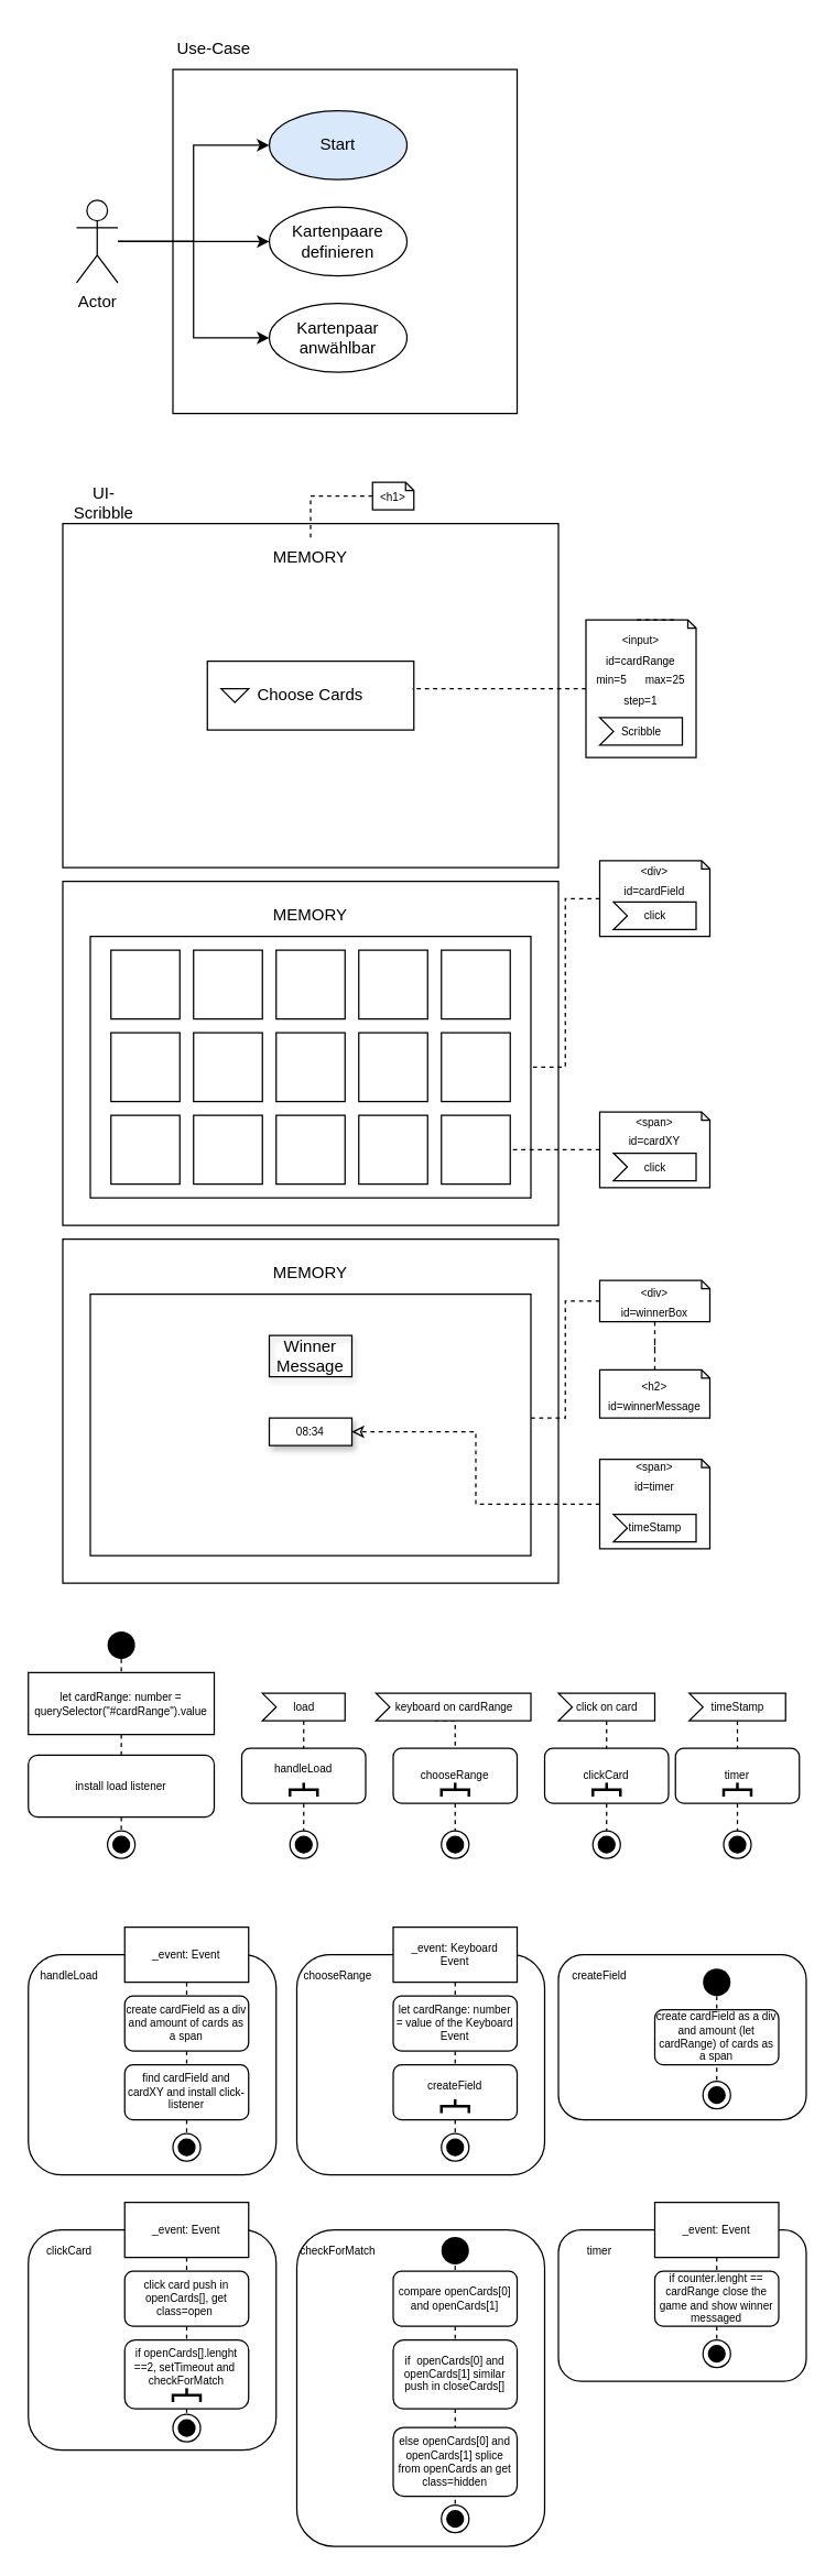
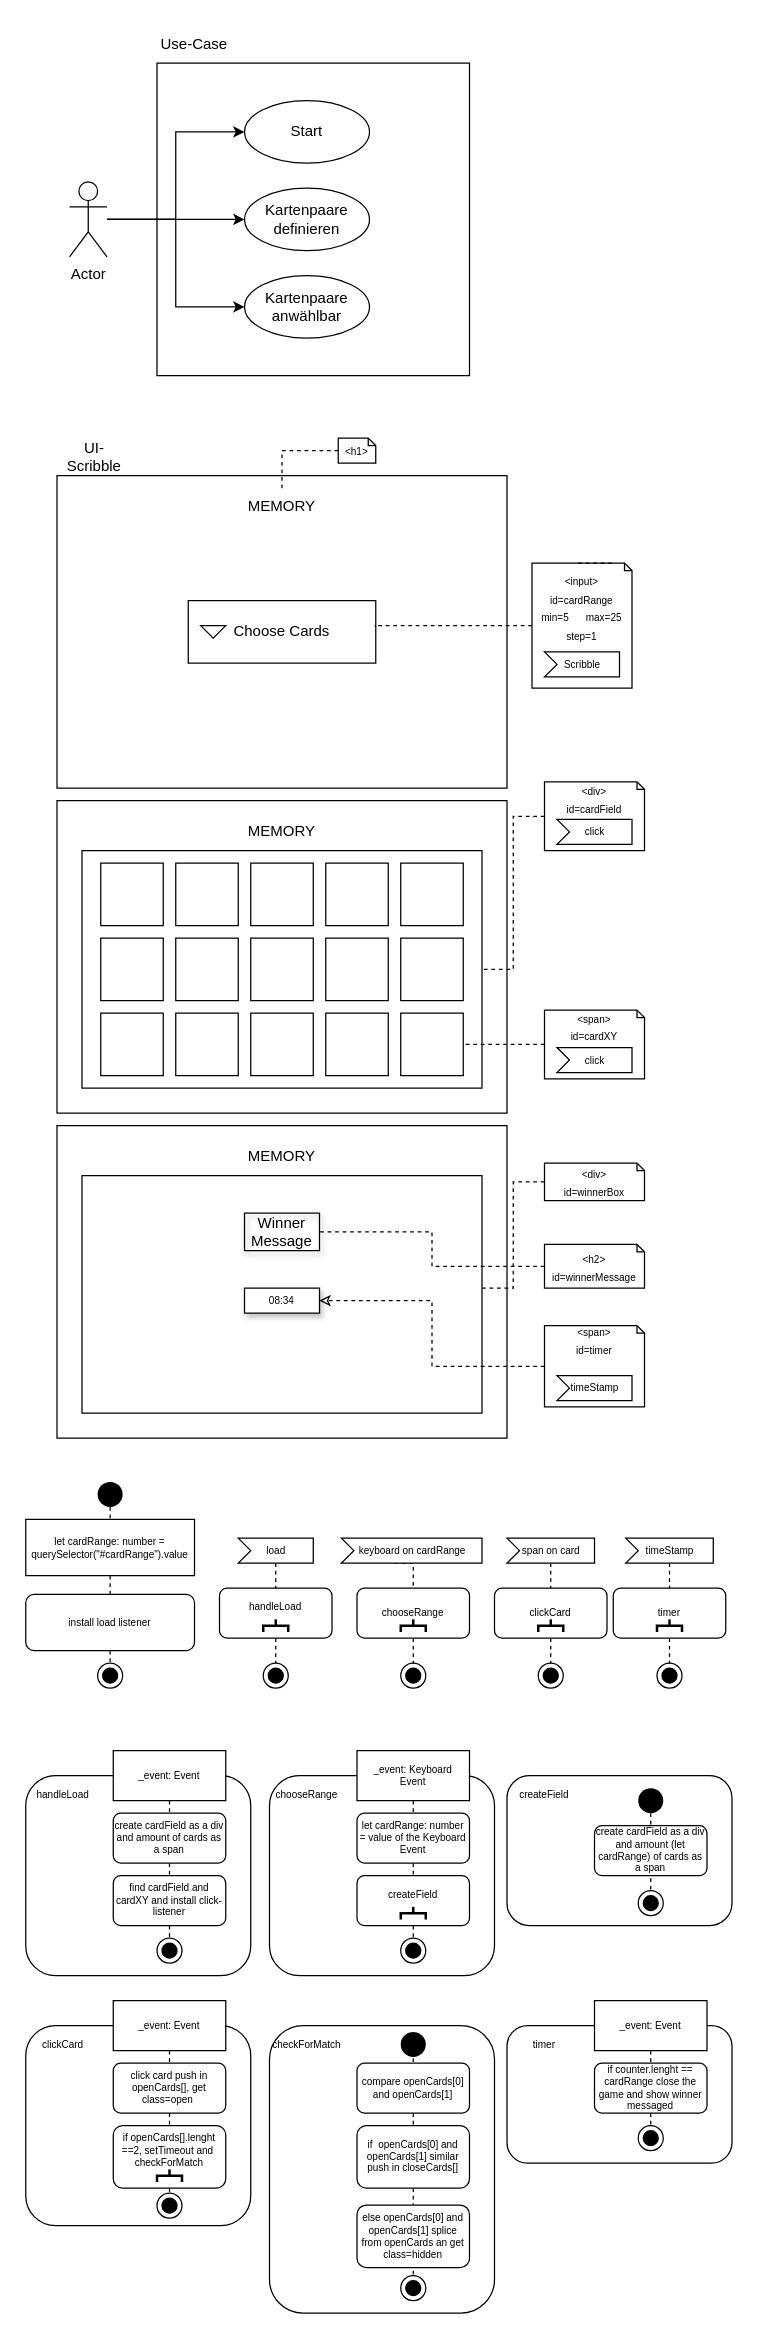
- <mxCell id="7" value="Start" style="ellipse;whiteSpace=wrap;html=1;fillColor=#dae8fc;" vertex="1" parent="1"><mxGeometry x="195" y="80" width="100" height="50" as="geometry" /></mxCell>
+ <mxCell id="7" value="Start" style="ellipse;whiteSpace=wrap;html=1;" vertex="1" parent="1"><mxGeometry x="195" y="80" width="100" height="50" as="geometry" /></mxCell>
- <mxCell id="9" value="Kartenpaar anwählbar" style="ellipse;whiteSpace=wrap;html=1;" vertex="1" parent="1"><mxGeometry x="195" y="220" width="100" height="50" as="geometry" /></mxCell>
+ <mxCell id="9" value="Kartenpaare anwählbar" style="ellipse;whiteSpace=wrap;html=1;" vertex="1" parent="1"><mxGeometry x="195" y="220" width="100" height="50" as="geometry" /></mxCell>
- <mxCell id="51" style="edgeStyle=orthogonalEdgeStyle;rounded=0;orthogonalLoop=1;jettySize=auto;html=1;dashed=1;fontSize=8;endArrow=none;endFill=0;" edge="1" parent="1" source="52" target="54"><mxGeometry relative="1" as="geometry" /></mxCell>
+ <mxCell id="51" style="edgeStyle=orthogonalEdgeStyle;rounded=0;orthogonalLoop=1;jettySize=auto;html=1;entryX=1;entryY=0.5;entryDx=0;entryDy=0;dashed=1;fontSize=8;endArrow=none;endFill=0;" edge="1" parent="1" source="52" target="49"><mxGeometry relative="1" as="geometry" /></mxCell>
- <mxCell id="69" value="click on card" style="html=1;shadow=0;dashed=0;align=center;verticalAlign=middle;shape=mxgraph.arrows2.arrow;dy=0;dx=0;notch=10;fontSize=8;" vertex="1" parent="1"><mxGeometry x="405" y="1230" width="70" height="20" as="geometry" /></mxCell>
+ <mxCell id="69" value="span on card" style="html=1;shadow=0;dashed=0;align=center;verticalAlign=middle;shape=mxgraph.arrows2.arrow;dy=0;dx=0;notch=10;fontSize=8;" vertex="1" parent="1"><mxGeometry x="405" y="1230" width="70" height="20" as="geometry" /></mxCell>
